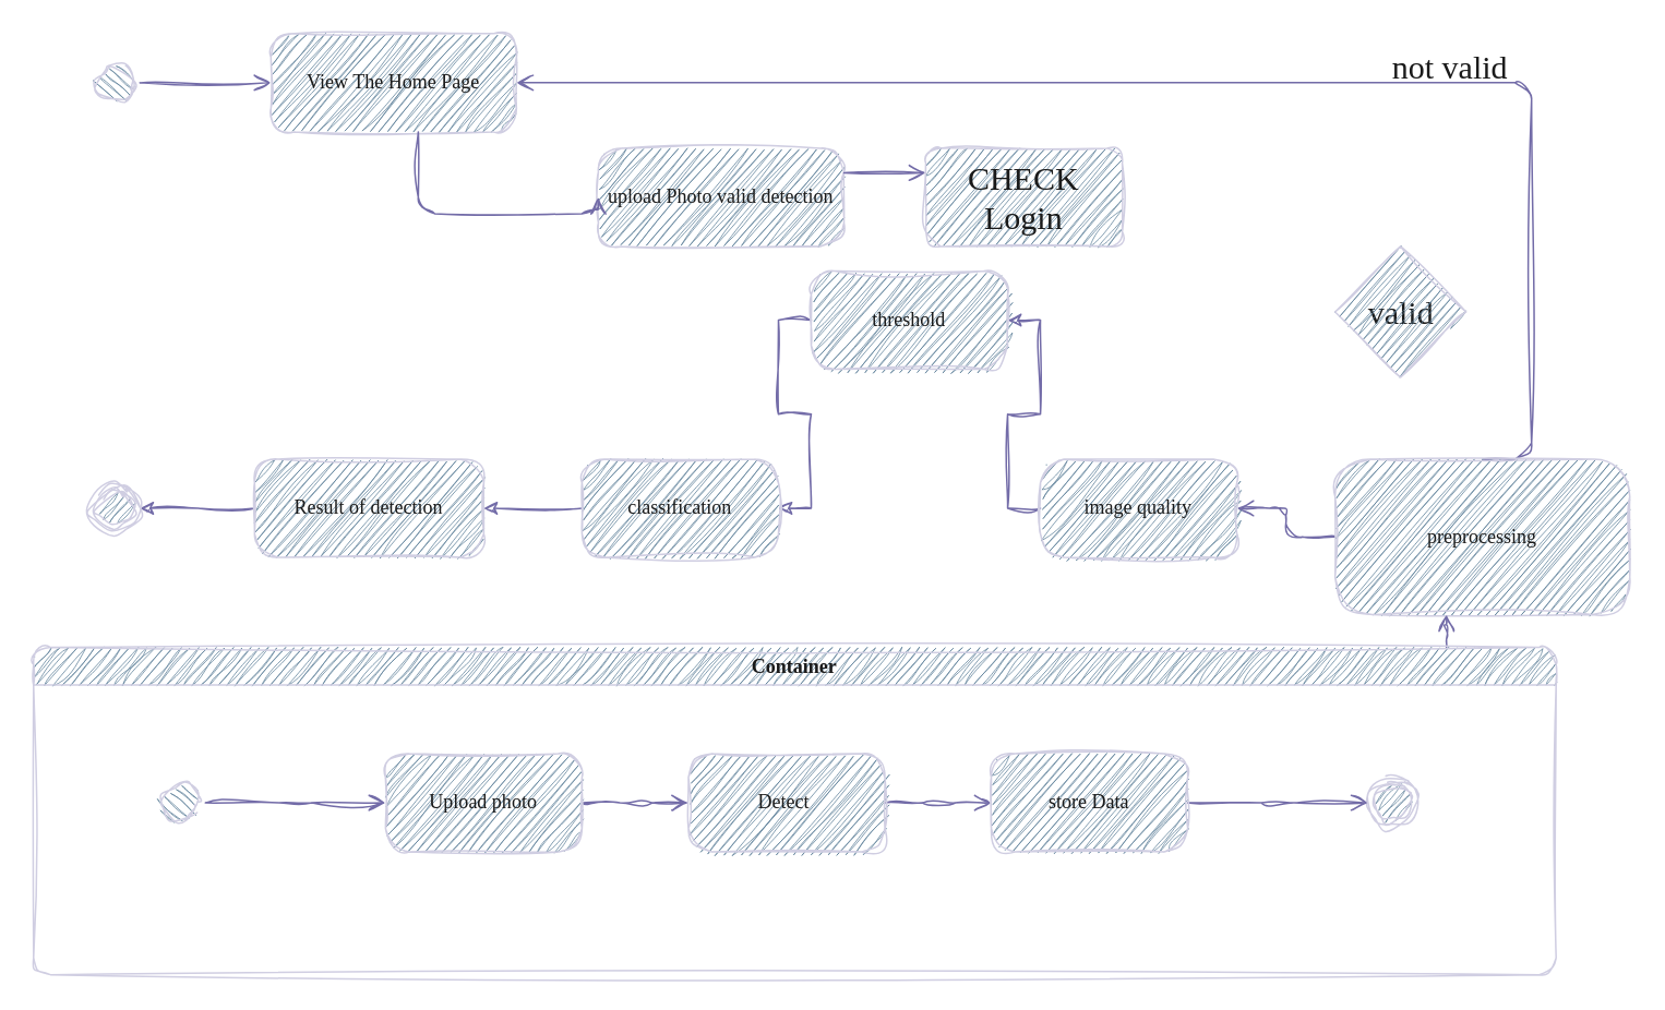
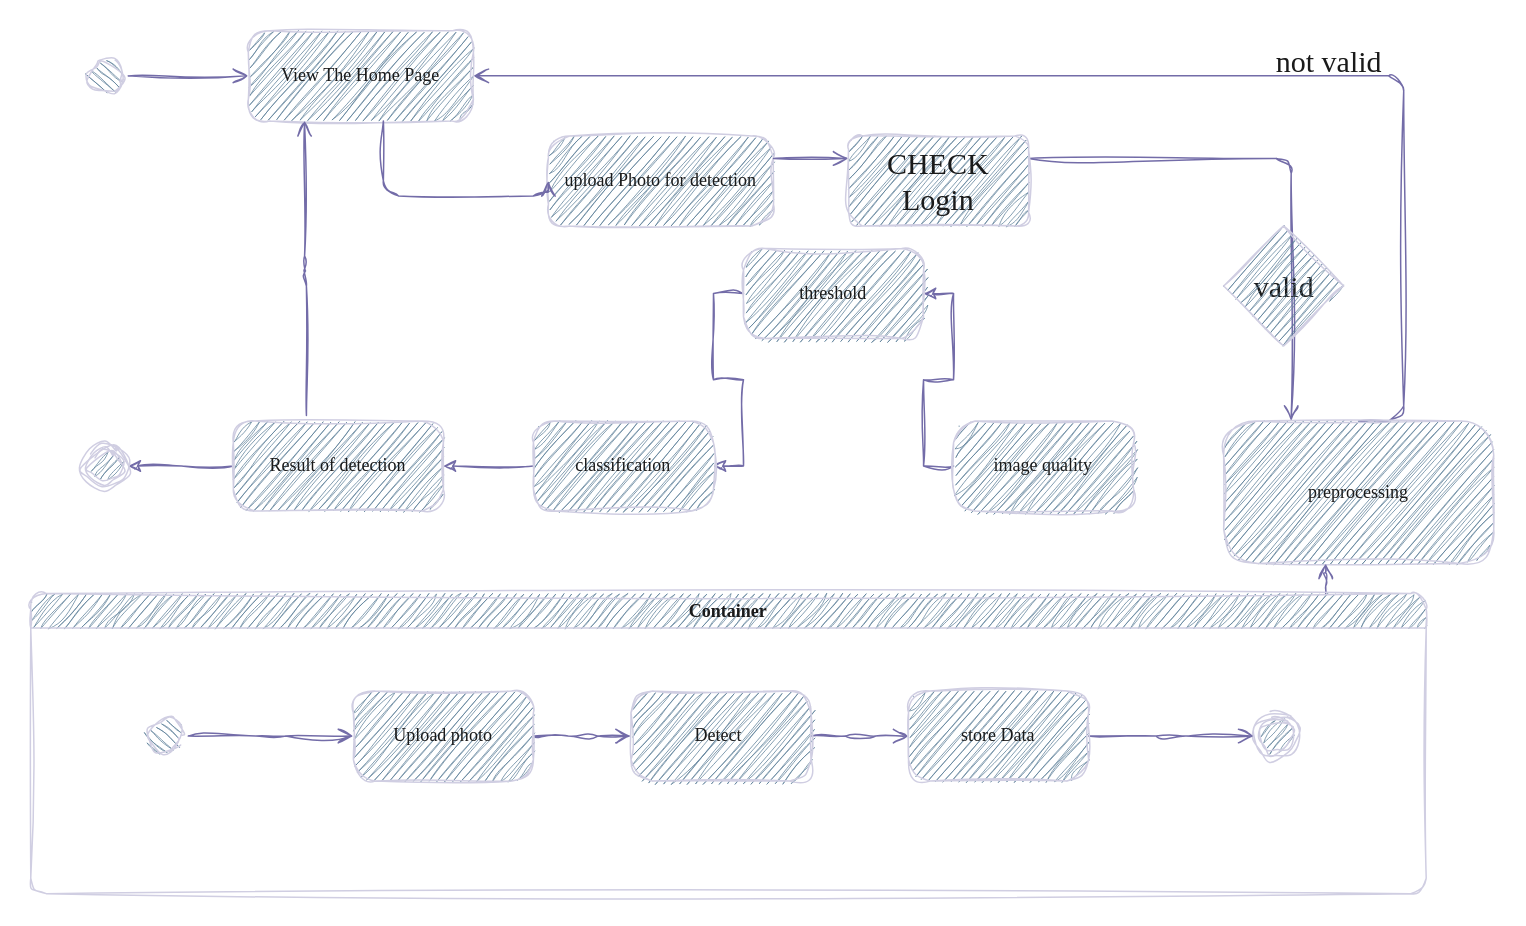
+ <mxCell id="6" style="edgeStyle=orthogonalEdgeStyle;html=1;exitX=1;exitY=0.25;entryX=0.25;entryY=0;labelBackgroundColor=none;endArrow=open;endSize=8;fontFamily=Verdana;fontSize=12;align=left;fontColor=default;sketch=1;curveFitting=1;jiggle=2;strokeColor=#736CA8;" parent="1" source="28" target="10" edge="1"><mxGeometry relative="1" as="geometry" /></mxCell>
- <mxCell id="7" value="upload Photo valid detection" style="rounded=1;whiteSpace=wrap;html=1;arcSize=24;shadow=0;comic=0;labelBackgroundColor=none;fontFamily=Verdana;fontSize=12;align=center;sketch=1;curveFitting=1;jiggle=2;fillColor=#5D7F99;strokeColor=#D0CEE2;fontColor=#1A1A1A;" parent="1" vertex="1"><mxGeometry x="365" y="90" width="150" height="60" as="geometry" /></mxCell>
+ <mxCell id="7" value="upload Photo for detection" style="rounded=1;whiteSpace=wrap;html=1;arcSize=24;shadow=0;comic=0;labelBackgroundColor=none;fontFamily=Verdana;fontSize=12;align=center;sketch=1;curveFitting=1;jiggle=2;fillColor=#5D7F99;strokeColor=#D0CEE2;fontColor=#1A1A1A;" parent="1" vertex="1"><mxGeometry x="365" y="90" width="150" height="60" as="geometry" /></mxCell>
+ <mxCell id="26" style="edgeStyle=orthogonalEdgeStyle;html=1;exitX=0.348;exitY=-0.06;entryX=0.25;entryY=1;labelBackgroundColor=none;endArrow=open;endSize=8;fontFamily=Verdana;fontSize=12;align=left;exitDx=0;exitDy=0;exitPerimeter=0;fontColor=default;sketch=1;curveFitting=1;jiggle=2;strokeColor=#736CA8;" parent="1" source="4" target="5" edge="1"><mxGeometry relative="1" as="geometry" /></mxCell>
- <mxCell id="9" style="edgeStyle=elbowEdgeStyle;html=1;exitX=0;exitY=0.5;entryX=1;entryY=0.5;labelBackgroundColor=none;endArrow=open;endSize=8;fontFamily=Verdana;fontSize=12;align=left;entryDx=0;entryDy=0;exitDx=0;exitDy=0;fontColor=default;sketch=1;curveFitting=1;jiggle=2;strokeColor=#736CA8;" parent="1" source="10" target="12" edge="1"><mxGeometry relative="1" as="geometry"><Array as="points"><mxPoint x="785" y="300" /></Array></mxGeometry></mxCell>
